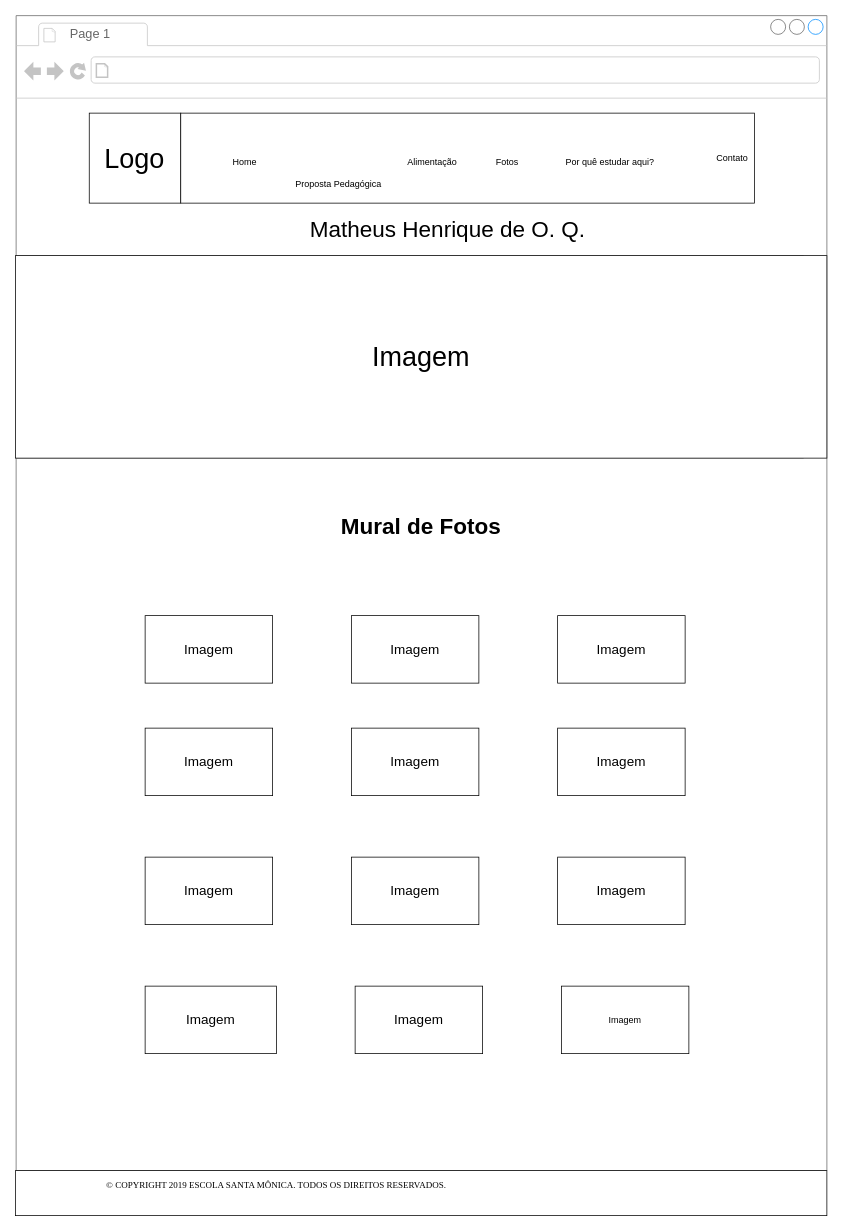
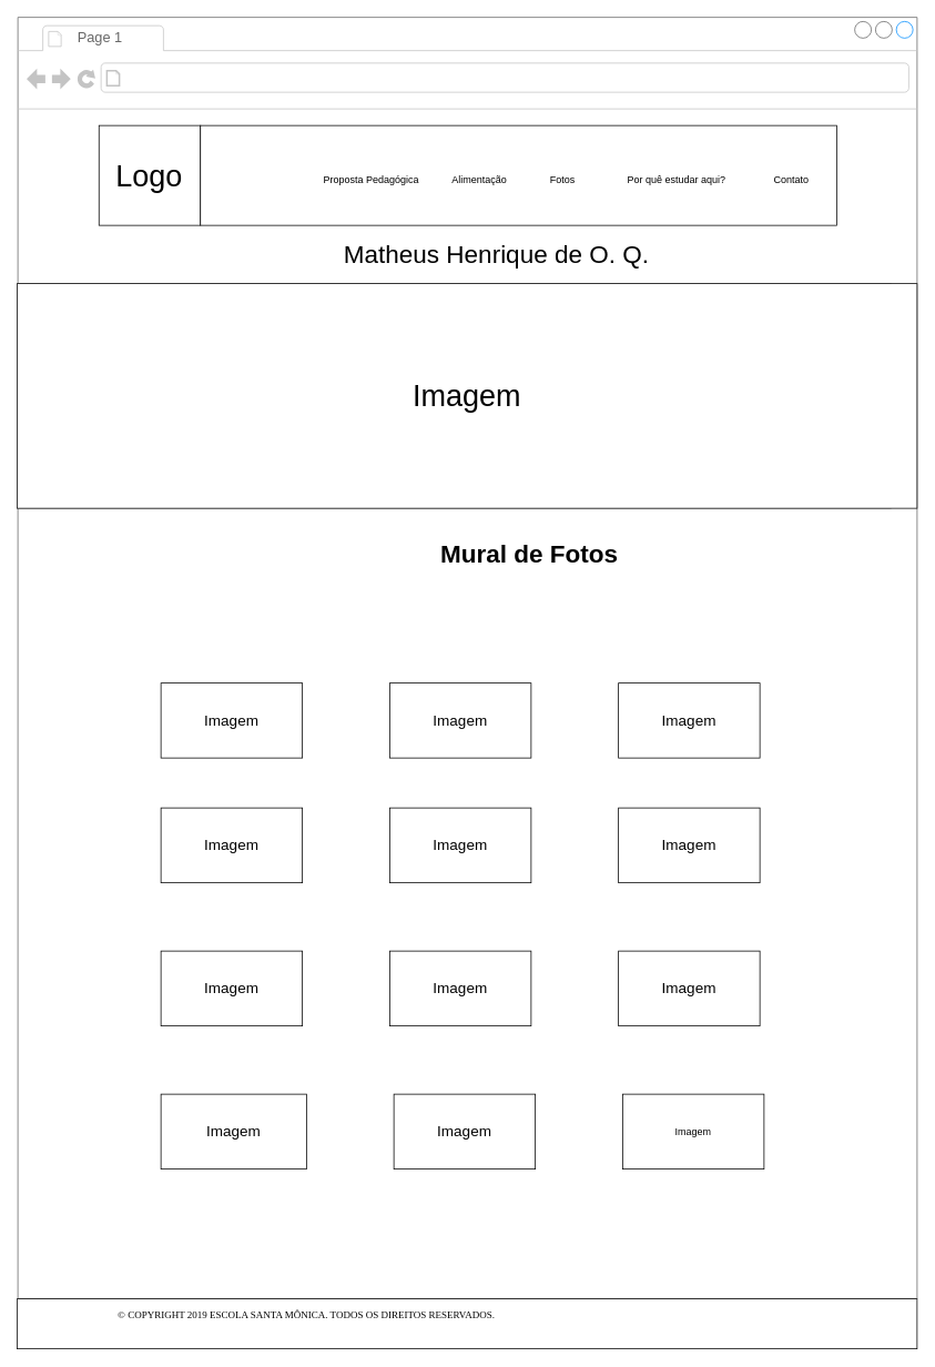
- <mxCell id="14" value="Contato" style="text;html=1;strokeColor=none;fillColor=none;align=center;verticalAlign=middle;whiteSpace=wrap;rounded=0;" parent="2" vertex="1"><mxGeometry x="934.5" y="180" width="40" height="20" as="geometry" /></mxCell>
+ <mxCell id="14" value="Contato" style="text;html=1;strokeColor=none;fillColor=none;align=center;verticalAlign=middle;whiteSpace=wrap;rounded=0;" parent="2" vertex="1"><mxGeometry x="909.5" y="185" width="40" height="20" as="geometry" /></mxCell>
- <mxCell id="9" value="Home" style="text;html=1;strokeColor=none;fillColor=none;align=center;verticalAlign=middle;whiteSpace=wrap;rounded=0;" parent="2" vertex="1"><mxGeometry x="284.5" y="185" width="40" height="20" as="geometry" /></mxCell>
- <mxCell id="10" value="Proposta Pedagógica" style="text;html=1;strokeColor=none;fillColor=none;align=center;verticalAlign=middle;whiteSpace=wrap;rounded=0;" parent="2" vertex="1"><mxGeometry x="359.5" y="215" width="140" height="20" as="geometry" /></mxCell>
+ <mxCell id="10" value="Proposta Pedagógica" style="text;html=1;strokeColor=none;fillColor=none;align=center;verticalAlign=middle;whiteSpace=wrap;rounded=0;" parent="2" vertex="1"><mxGeometry x="354.5" y="185" width="140" height="20" as="geometry" /></mxCell>
- <mxCell id="15" value="&lt;font size=&quot;1&quot;&gt;&lt;b style=&quot;font-size: 30px&quot;&gt;Mural de Fotos&lt;/b&gt;&lt;/font&gt;" style="text;html=1;strokeColor=none;fillColor=none;align=center;verticalAlign=middle;whiteSpace=wrap;rounded=0;" parent="2" vertex="1"><mxGeometry x="423" y="670" width="234" height="20" as="geometry" /></mxCell>
+ <mxCell id="15" value="&lt;font size=&quot;1&quot;&gt;&lt;b style=&quot;font-size: 30px&quot;&gt;Mural de Fotos&lt;/b&gt;&lt;/font&gt;" style="text;html=1;strokeColor=none;fillColor=none;align=center;verticalAlign=middle;whiteSpace=wrap;rounded=0;" parent="2" vertex="1"><mxGeometry x="498" y="635" width="234" height="20" as="geometry" /></mxCell>
